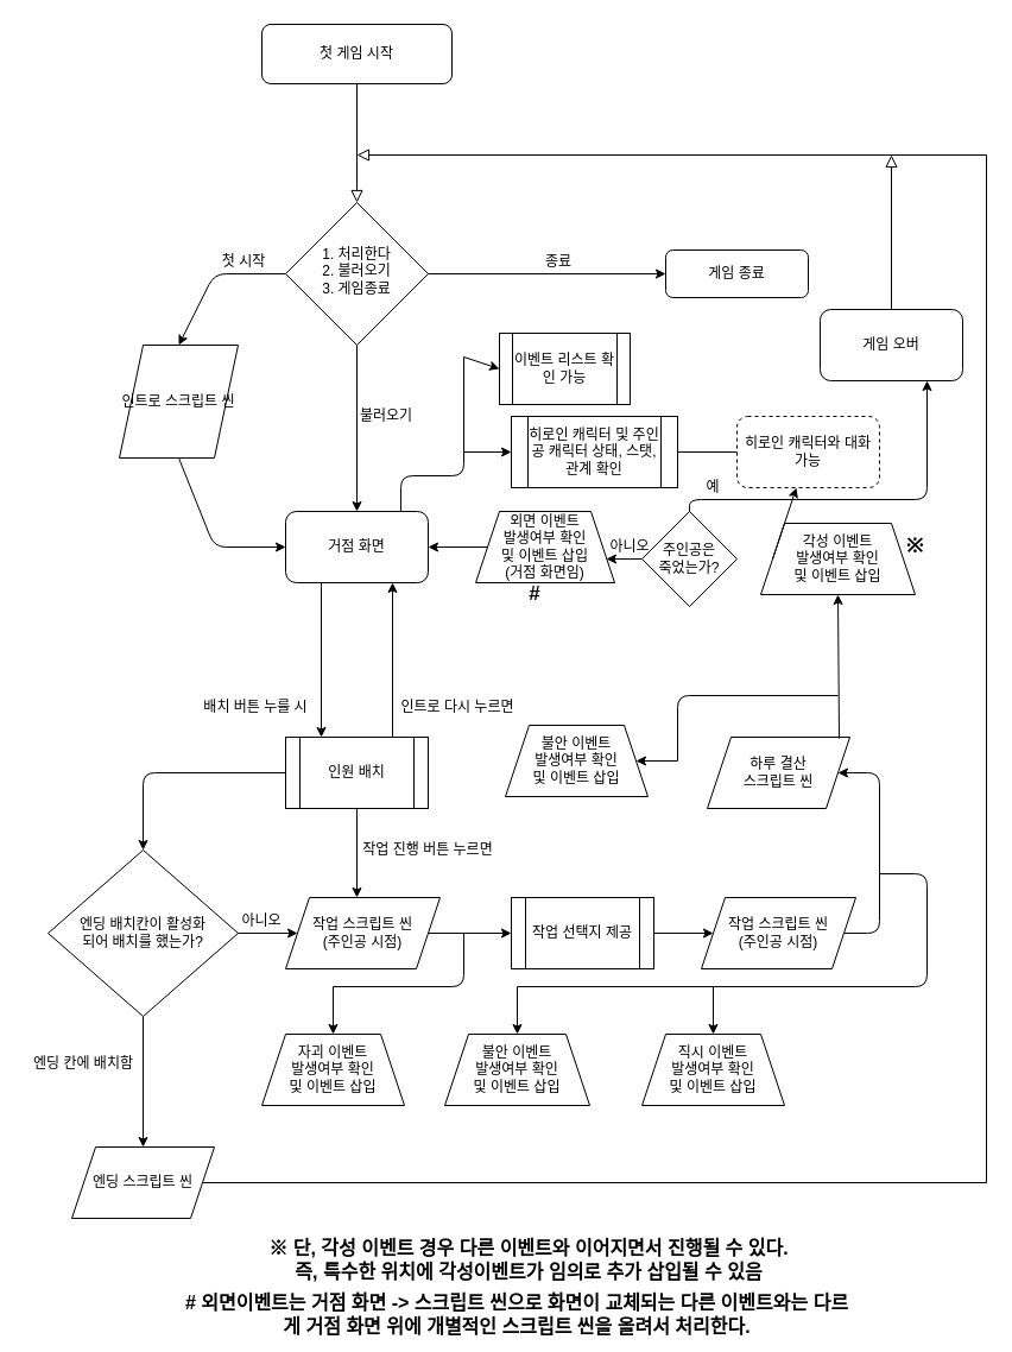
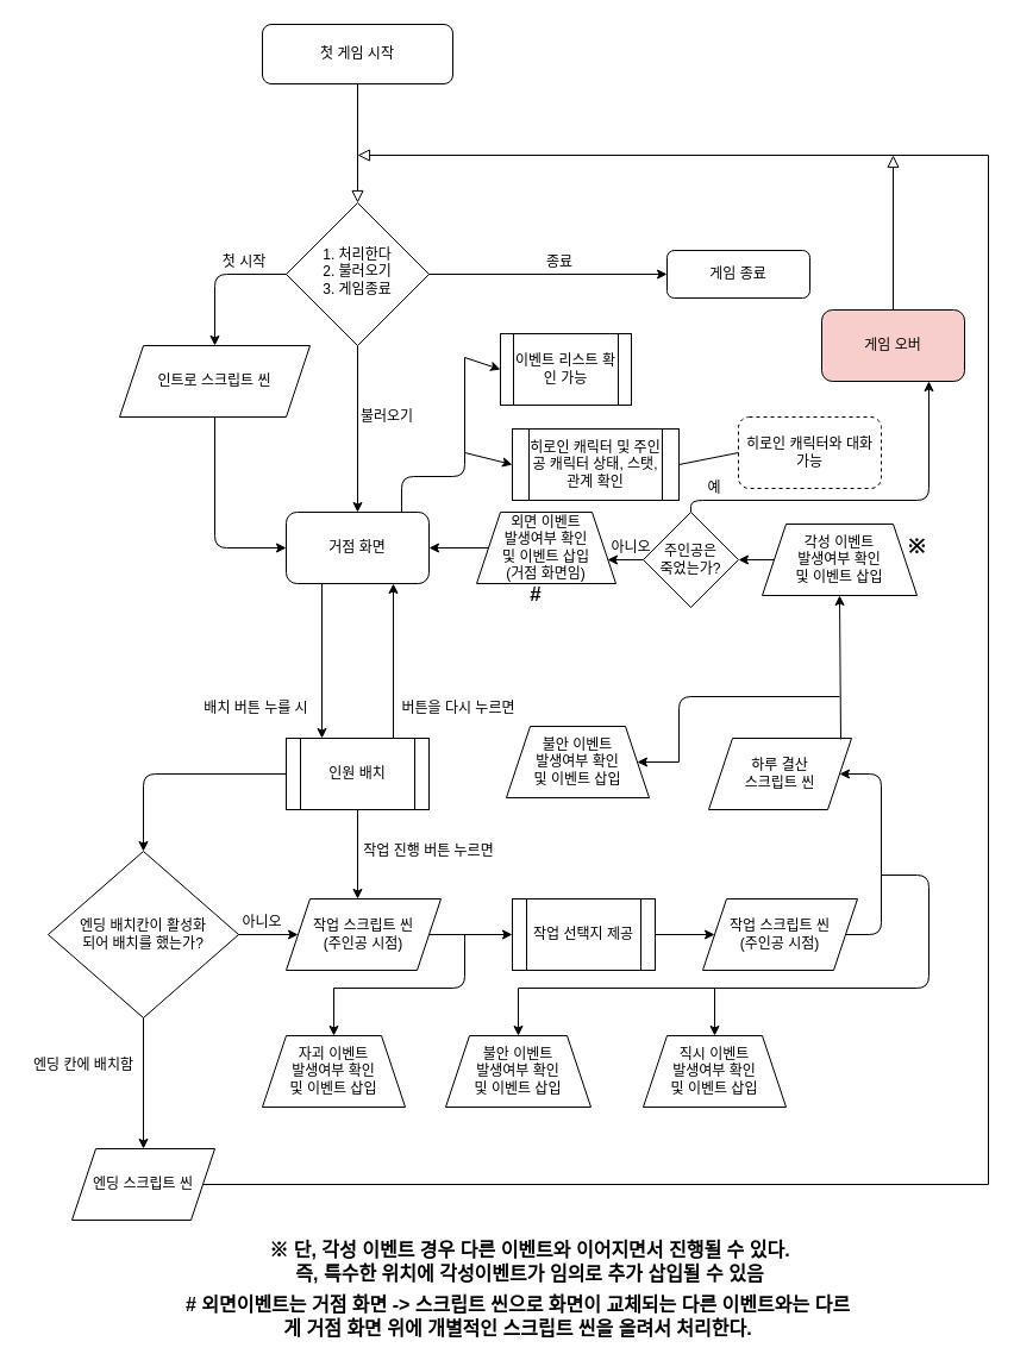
- <mxCell id="64" value="게임 오버" style="rounded=1;whiteSpace=wrap;html=1;" vertex="1" parent="1"><mxGeometry x="690" y="260" width="120" height="60" as="geometry" /></mxCell>
+ <mxCell id="64" value="게임 오버" style="rounded=1;whiteSpace=wrap;html=1;fillColor=#f8cecc;" vertex="1" parent="1"><mxGeometry x="690" y="260" width="120" height="60" as="geometry" /></mxCell>
- <mxCell id="28" value="&lt;span&gt;인트로 스크립트 씬&lt;/span&gt;" style="shape=parallelogram;perimeter=parallelogramPerimeter;whiteSpace=wrap;html=1;fixedSize=1;" vertex="1" parent="1"><mxGeometry x="100" y="290" width="100" height="95" as="geometry" /></mxCell>
+ <mxCell id="28" value="&lt;span&gt;인트로 스크립트 씬&lt;/span&gt;" style="shape=parallelogram;perimeter=parallelogramPerimeter;whiteSpace=wrap;html=1;fixedSize=1;" vertex="1" parent="1"><mxGeometry x="100" y="290" width="160" height="60" as="geometry" /></mxCell>
- <mxCell id="16" value="히로인 캐릭터 및 주인공 캐릭터 상태, 스탯, 관계 확인" style="shape=process;whiteSpace=wrap;html=1;backgroundOutline=1;" parent="1" vertex="1"><mxGeometry x="430" y="350" width="140" height="60" as="geometry" /></mxCell>
+ <mxCell id="16" value="히로인 캐릭터 및 주인공 캐릭터 상태, 스탯, 관계 확인" style="shape=process;whiteSpace=wrap;html=1;backgroundOutline=1;" parent="1" vertex="1"><mxGeometry x="430" y="360" width="140" height="60" as="geometry" /></mxCell>
- <mxCell id="60" value="" style="endArrow=classic;html=1;exitX=0;exitY=0.5;exitDx=0;exitDy=0;" edge="1" parent="1" source="55" target="20"><mxGeometry width="50" height="50" relative="1" as="geometry"><mxPoint x="440" y="400" as="sourcePoint" /><mxPoint x="490" y="350" as="targetPoint" /></mxGeometry></mxCell>
+ <mxCell id="60" value="" style="endArrow=classic;html=1;exitX=0;exitY=0.5;exitDx=0;exitDy=0;entryX=1;entryY=0.5;entryDx=0;entryDy=0;" edge="1" parent="1" source="55" target="59"><mxGeometry width="50" height="50" relative="1" as="geometry"><mxPoint x="440" y="400" as="sourcePoint" /><mxPoint x="490" y="350" as="targetPoint" /></mxGeometry></mxCell>
- <mxCell id="24" value="인트로 다시 누르면" style="text;html=1;strokeColor=none;fillColor=none;align=center;verticalAlign=middle;whiteSpace=wrap;rounded=0;" vertex="1" parent="1"><mxGeometry x="330" y="585" width="110" height="20" as="geometry" /></mxCell>
+ <mxCell id="24" value="버튼을 다시 누르면" style="text;html=1;strokeColor=none;fillColor=none;align=center;verticalAlign=middle;whiteSpace=wrap;rounded=0;" vertex="1" parent="1"><mxGeometry x="330" y="585" width="110" height="20" as="geometry" /></mxCell>
